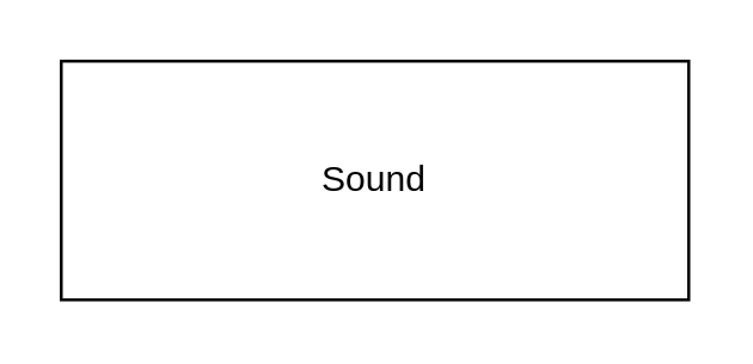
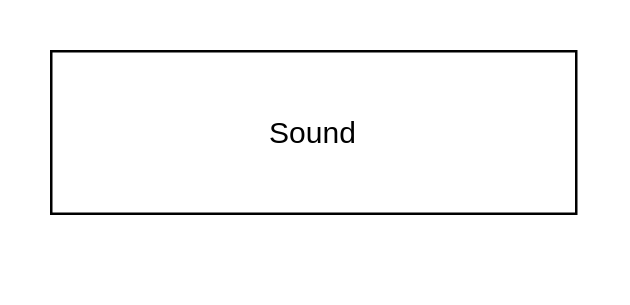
- <mxCell id="2" value="Sound" style="rounded=0;whiteSpace=wrap;html=1;" vertex="1" parent="1"><mxGeometry x="20" y="20" width="210" height="80" as="geometry" /></mxCell>
+ <mxCell id="2" value="Sound" style="rounded=0;whiteSpace=wrap;html=1;" vertex="1" parent="1"><mxGeometry x="20" y="20" width="210" height="65" as="geometry" /></mxCell>
